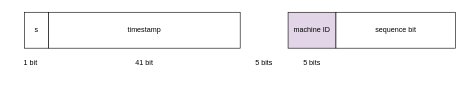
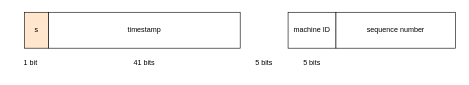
- <mxCell id="2" value="s" style="rounded=0;whiteSpace=wrap;html=1;" vertex="1" parent="1"><mxGeometry x="40" y="20" width="40" height="60" as="geometry" /></mxCell>
+ <mxCell id="2" value="s" style="rounded=0;whiteSpace=wrap;html=1;fillColor=#ffe6cc;" vertex="1" parent="1"><mxGeometry x="40" y="20" width="40" height="60" as="geometry" /></mxCell>
- <mxCell id="4" value="machine ID" style="rounded=0;whiteSpace=wrap;html=1;fillColor=#e1d5e7;" vertex="1" parent="1"><mxGeometry x="480" y="20" width="80" height="60" as="geometry" /></mxCell>
+ <mxCell id="4" value="machine ID" style="rounded=0;whiteSpace=wrap;html=1;" vertex="1" parent="1"><mxGeometry x="480" y="20" width="80" height="60" as="geometry" /></mxCell>
- <mxCell id="5" value="sequence bit" style="rounded=0;whiteSpace=wrap;html=1;" vertex="1" parent="1"><mxGeometry x="560" y="20" width="200" height="60" as="geometry" /></mxCell>
+ <mxCell id="5" value="sequence number" style="rounded=0;whiteSpace=wrap;html=1;" vertex="1" parent="1"><mxGeometry x="560" y="20" width="200" height="60" as="geometry" /></mxCell>
- <mxCell id="7" value="41 bit" style="text;html=1;align=center;verticalAlign=middle;whiteSpace=wrap;rounded=0;" vertex="1" parent="1"><mxGeometry x="210" y="90" width="60" height="30" as="geometry" /></mxCell>
+ <mxCell id="7" value="41 bits" style="text;html=1;align=center;verticalAlign=middle;whiteSpace=wrap;rounded=0;" vertex="1" parent="1"><mxGeometry x="210" y="90" width="60" height="30" as="geometry" /></mxCell>
